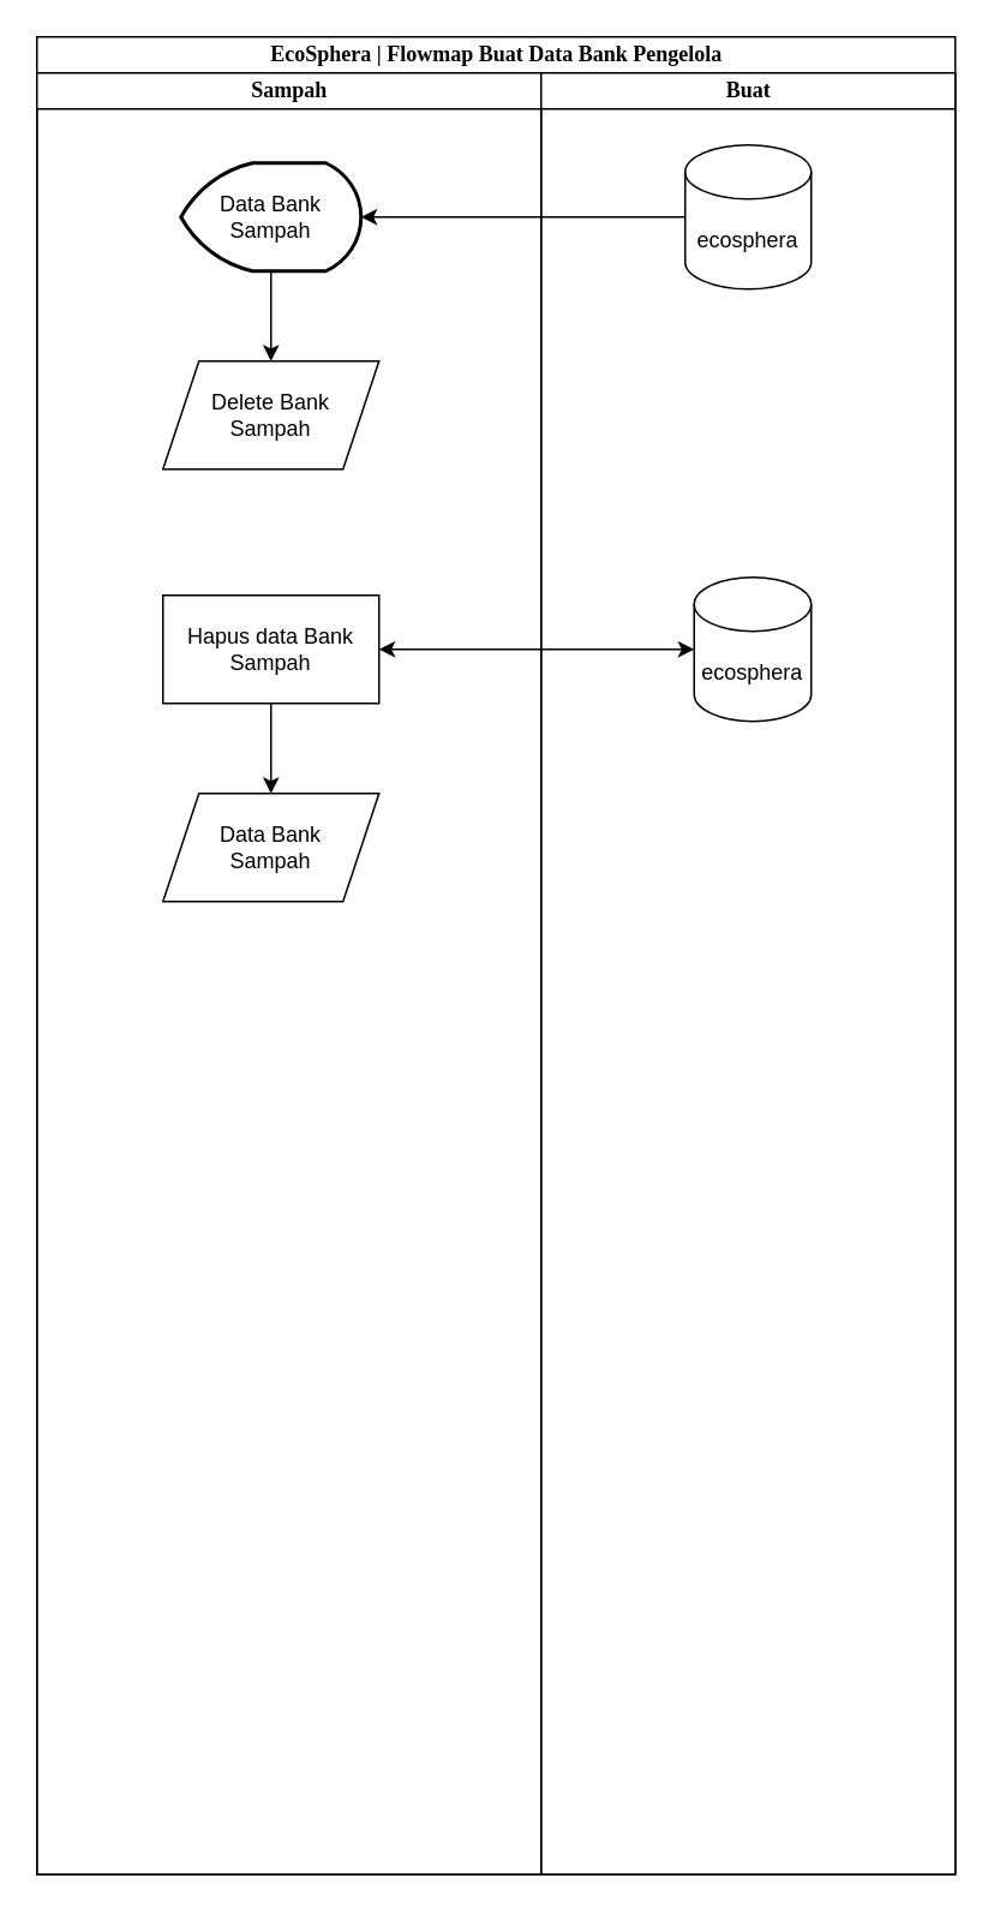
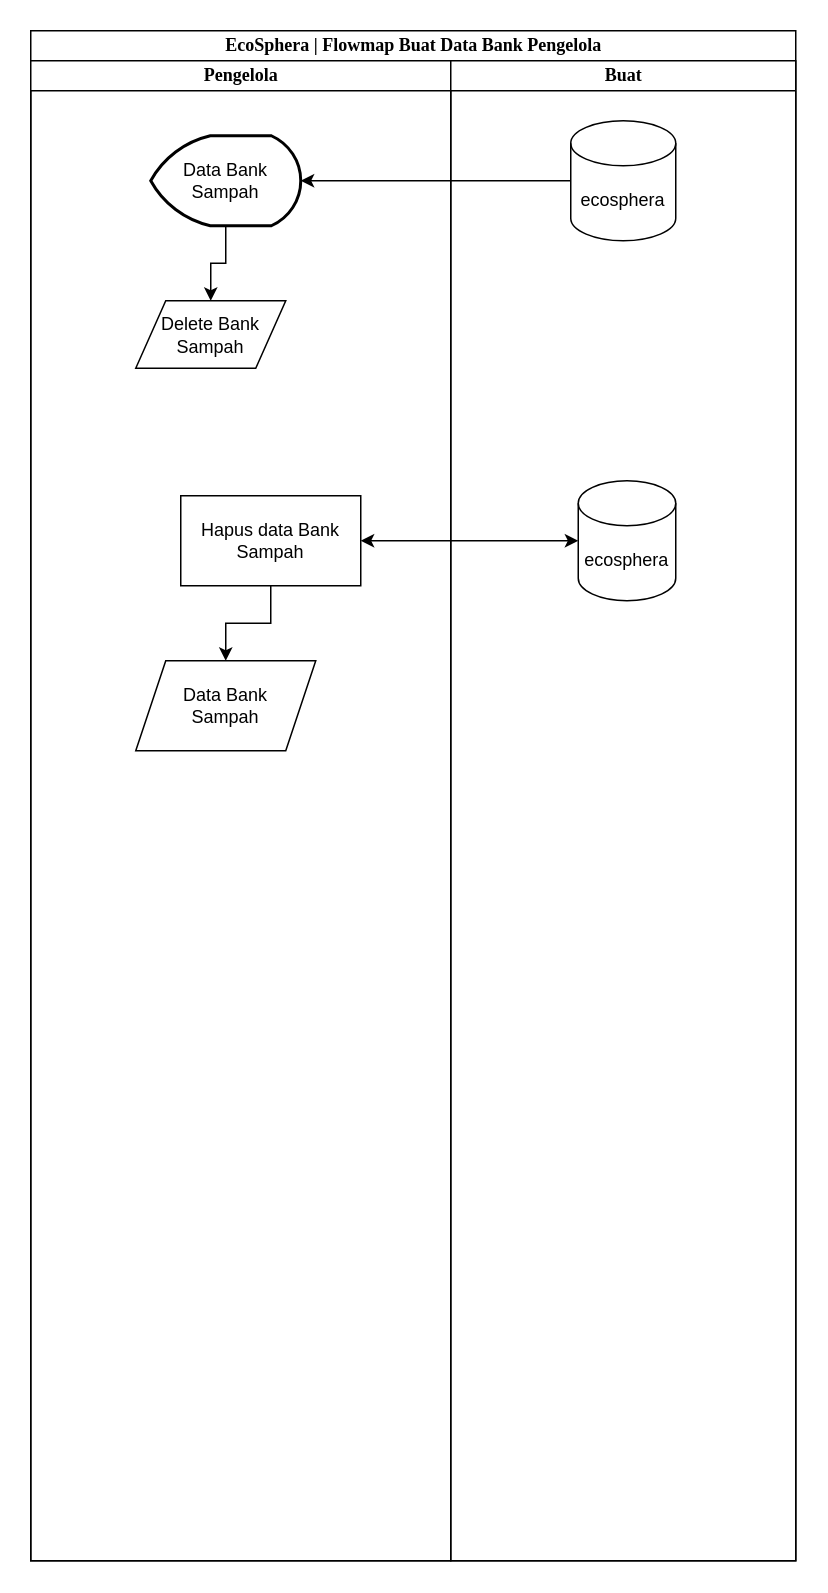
- <mxCell id="3" value="Sampah" style="swimlane;html=1;startSize=20;fontFamily=Times New Roman;" vertex="1" parent="2"><mxGeometry y="20" width="280" height="1000" as="geometry"><mxRectangle y="20" width="40" height="1000" as="alternateBounds" /></mxGeometry></mxCell>
+ <mxCell id="3" value="Pengelola" style="swimlane;html=1;startSize=20;fontFamily=Times New Roman;" vertex="1" parent="2"><mxGeometry y="20" width="280" height="1000" as="geometry"><mxRectangle y="20" width="40" height="1000" as="alternateBounds" /></mxGeometry></mxCell>
- <mxCell id="5" value="Delete Bank&lt;br&gt;Sampah" style="shape=parallelogram;perimeter=parallelogramPerimeter;whiteSpace=wrap;html=1;fixedSize=1;" vertex="1" parent="3"><mxGeometry x="70" y="160" width="120" height="60" as="geometry" /></mxCell>
+ <mxCell id="5" value="Delete Bank&lt;br&gt;Sampah" style="shape=parallelogram;perimeter=parallelogramPerimeter;whiteSpace=wrap;html=1;fixedSize=1;" vertex="1" parent="3"><mxGeometry x="70" y="160" width="100" height="45" as="geometry" /></mxCell>
- <mxCell id="9" value="Hapus data Bank Sampah" style="rounded=0;whiteSpace=wrap;html=1;" vertex="1" parent="3"><mxGeometry x="70" y="290" width="120" height="60" as="geometry" /></mxCell>
+ <mxCell id="9" value="Hapus data Bank Sampah" style="rounded=0;whiteSpace=wrap;html=1;" vertex="1" parent="3"><mxGeometry x="100" y="290" width="120" height="60" as="geometry" /></mxCell>
